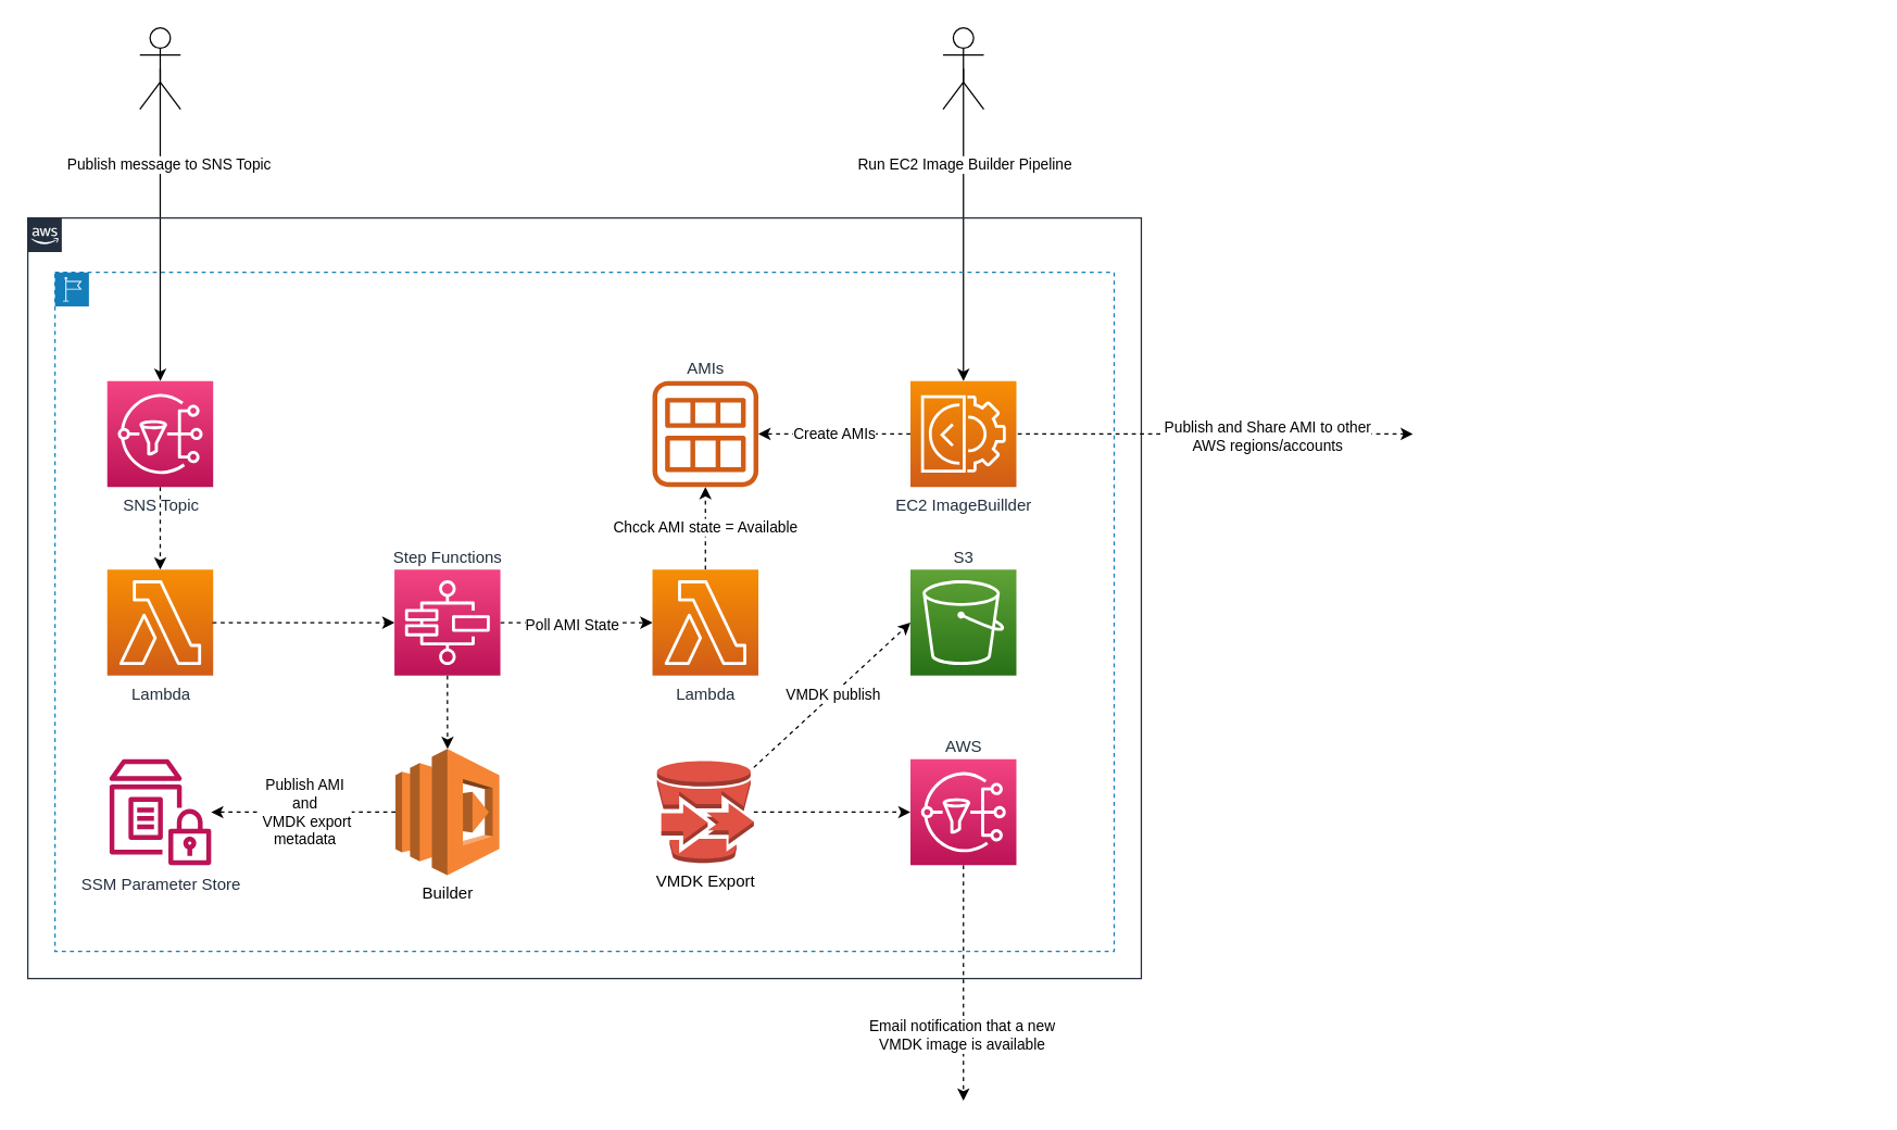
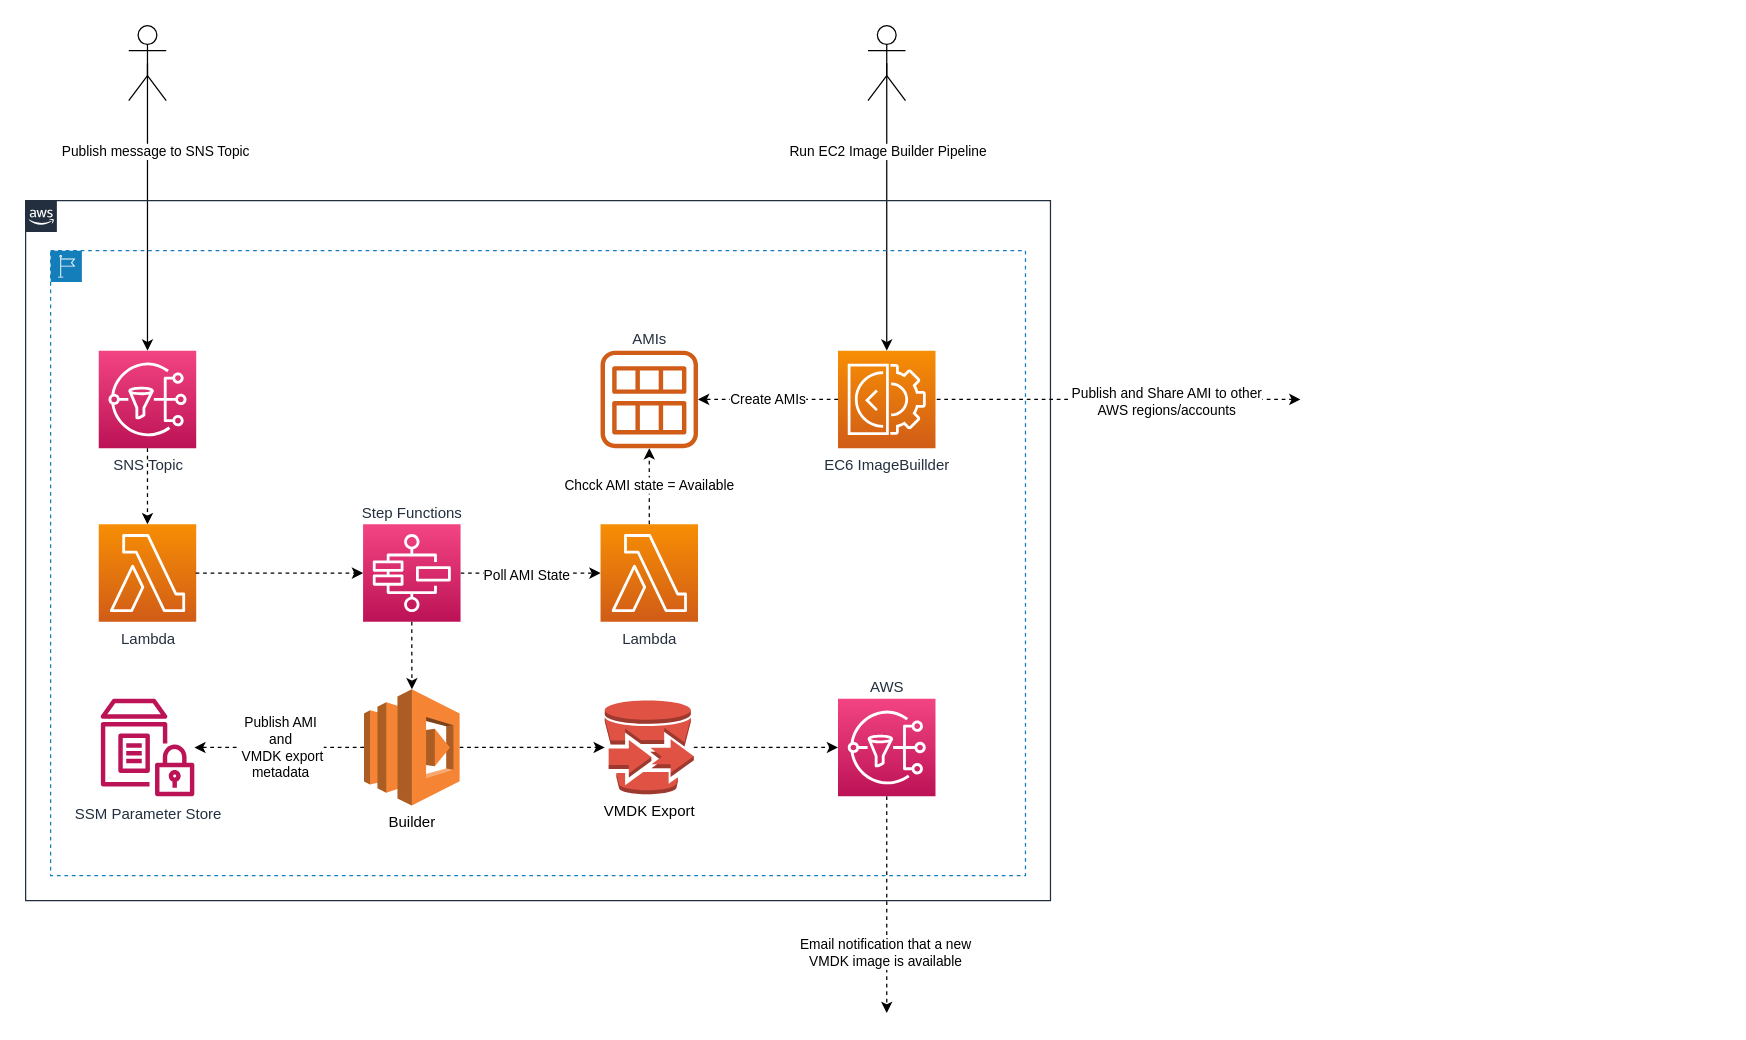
- <mxCell id="11" value="EC2 ImageBuillder" style="points=[[0,0,0],[0.25,0,0],[0.5,0,0],[0.75,0,0],[1,0,0],[0,1,0],[0.25,1,0],[0.5,1,0],[0.75,1,0],[1,1,0],[0,0.25,0],[0,0.5,0],[0,0.75,0],[1,0.25,0],[1,0.5,0],[1,0.75,0]];outlineConnect=0;fontColor=#232F3E;gradientColor=#F78E04;gradientDirection=north;fillColor=#D05C17;strokeColor=#ffffff;dashed=0;verticalLabelPosition=bottom;verticalAlign=top;align=center;html=1;fontSize=12;fontStyle=0;aspect=fixed;shape=mxgraph.aws4.resourceIcon;resIcon=mxgraph.aws4.ec2_image_builder;labelPosition=center;" parent="8" vertex="1"><mxGeometry x="670" y="280" width="78" height="78" as="geometry" /></mxCell>
+ <mxCell id="11" value="EC6 ImageBuillder" style="points=[[0,0,0],[0.25,0,0],[0.5,0,0],[0.75,0,0],[1,0,0],[0,1,0],[0.25,1,0],[0.5,1,0],[0.75,1,0],[1,1,0],[0,0.25,0],[0,0.5,0],[0,0.75,0],[1,0.25,0],[1,0.5,0],[1,0.75,0]];outlineConnect=0;fontColor=#232F3E;gradientColor=#F78E04;gradientDirection=north;fillColor=#D05C17;strokeColor=#ffffff;dashed=0;verticalLabelPosition=bottom;verticalAlign=top;align=center;html=1;fontSize=12;fontStyle=0;aspect=fixed;shape=mxgraph.aws4.resourceIcon;resIcon=mxgraph.aws4.ec2_image_builder;labelPosition=center;" parent="8" vertex="1"><mxGeometry x="670" y="280" width="78" height="78" as="geometry" /></mxCell>
- <mxCell id="31" value="S3" style="points=[[0,0,0],[0.25,0,0],[0.5,0,0],[0.75,0,0],[1,0,0],[0,1,0],[0.25,1,0],[0.5,1,0],[0.75,1,0],[1,1,0],[0,0.25,0],[0,0.5,0],[0,0.75,0],[1,0.25,0],[1,0.5,0],[1,0.75,0]];outlineConnect=0;fontColor=#232F3E;gradientColor=#60A337;gradientDirection=north;fillColor=#277116;strokeColor=#ffffff;dashed=0;verticalLabelPosition=top;verticalAlign=bottom;align=center;html=1;fontSize=12;fontStyle=0;aspect=fixed;shape=mxgraph.aws4.resourceIcon;resIcon=mxgraph.aws4.s3;labelPosition=center;" parent="15" vertex="1"><mxGeometry x="670" y="419" width="78" height="78" as="geometry" /></mxCell>
- <mxCell id="32" value="VMDK publish" style="rounded=0;orthogonalLoop=1;jettySize=auto;html=1;entryX=0;entryY=0.5;entryDx=0;entryDy=0;entryPerimeter=0;dashed=1;" parent="15" source="34" target="31" edge="1"><mxGeometry relative="1" as="geometry" /></mxCell>
+ <mxCell id="37" style="edgeStyle=orthogonalEdgeStyle;rounded=0;orthogonalLoop=1;jettySize=auto;html=1;dashed=1;" parent="15" source="38" target="34" edge="1"><mxGeometry relative="1" as="geometry" /></mxCell>
